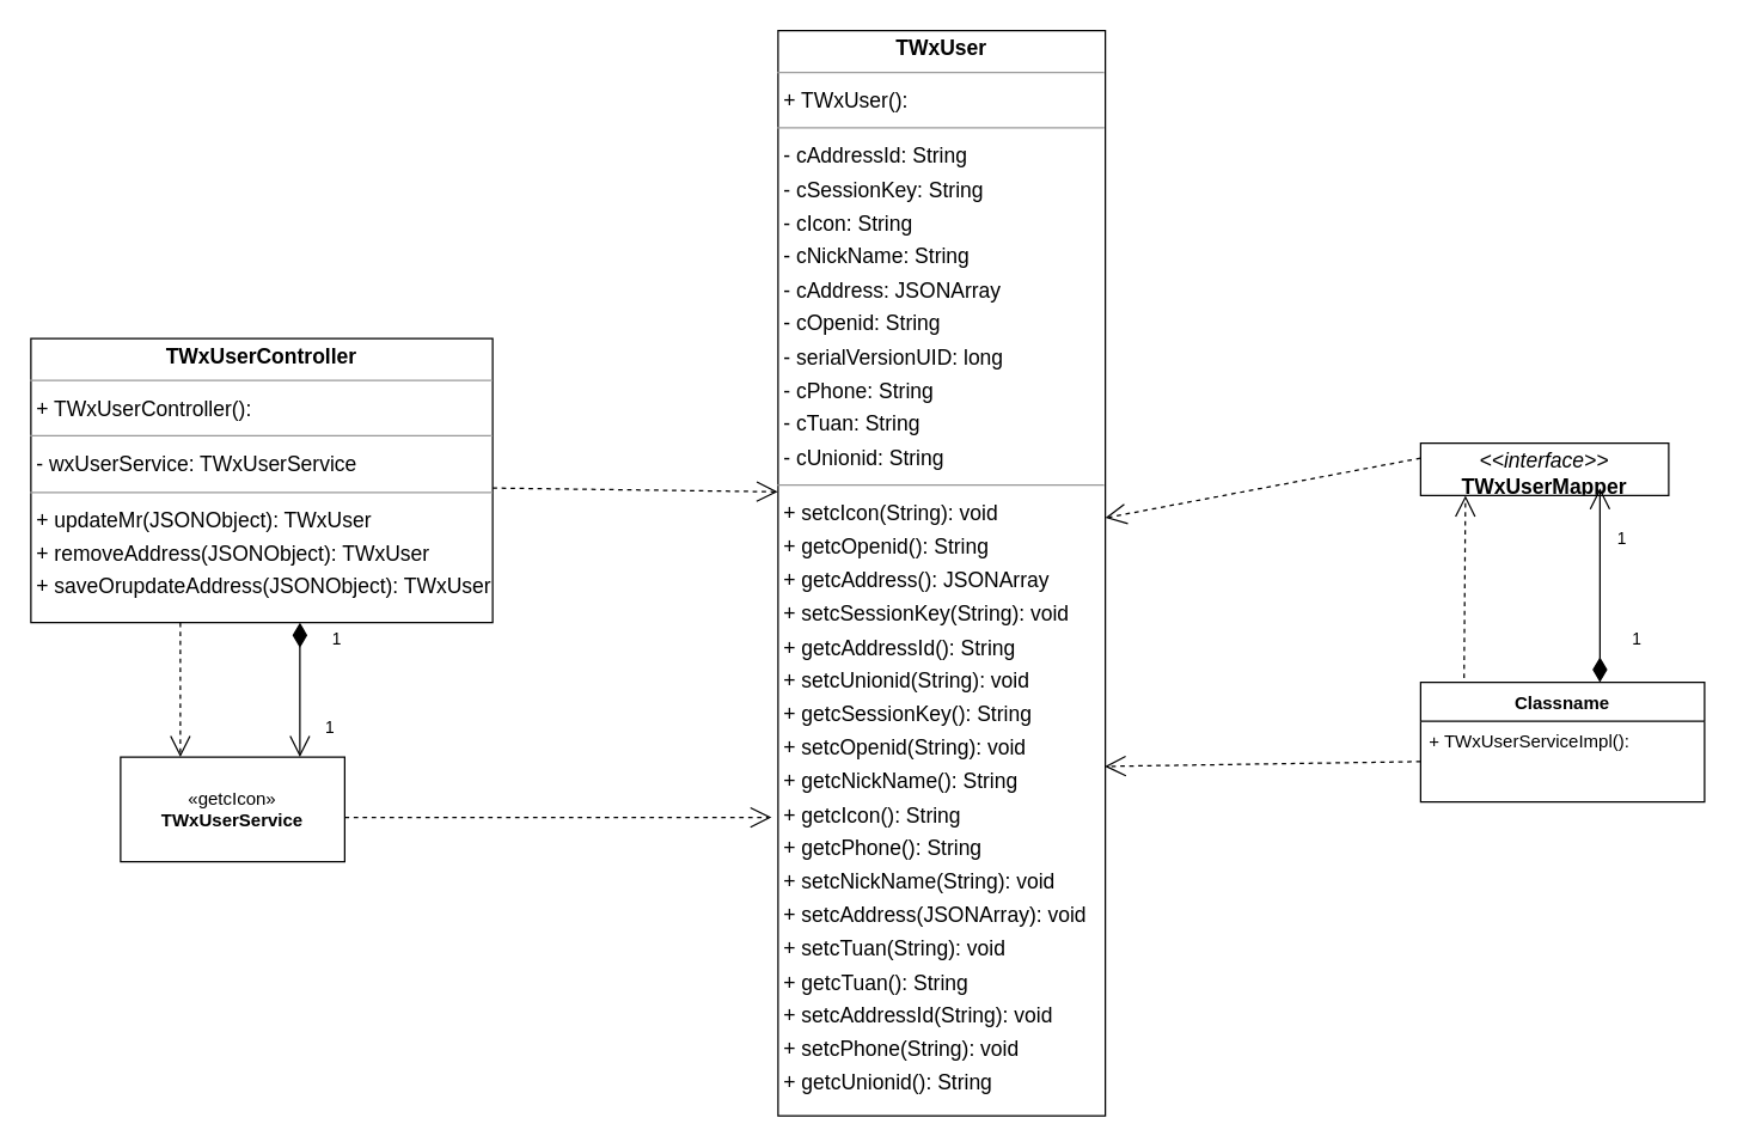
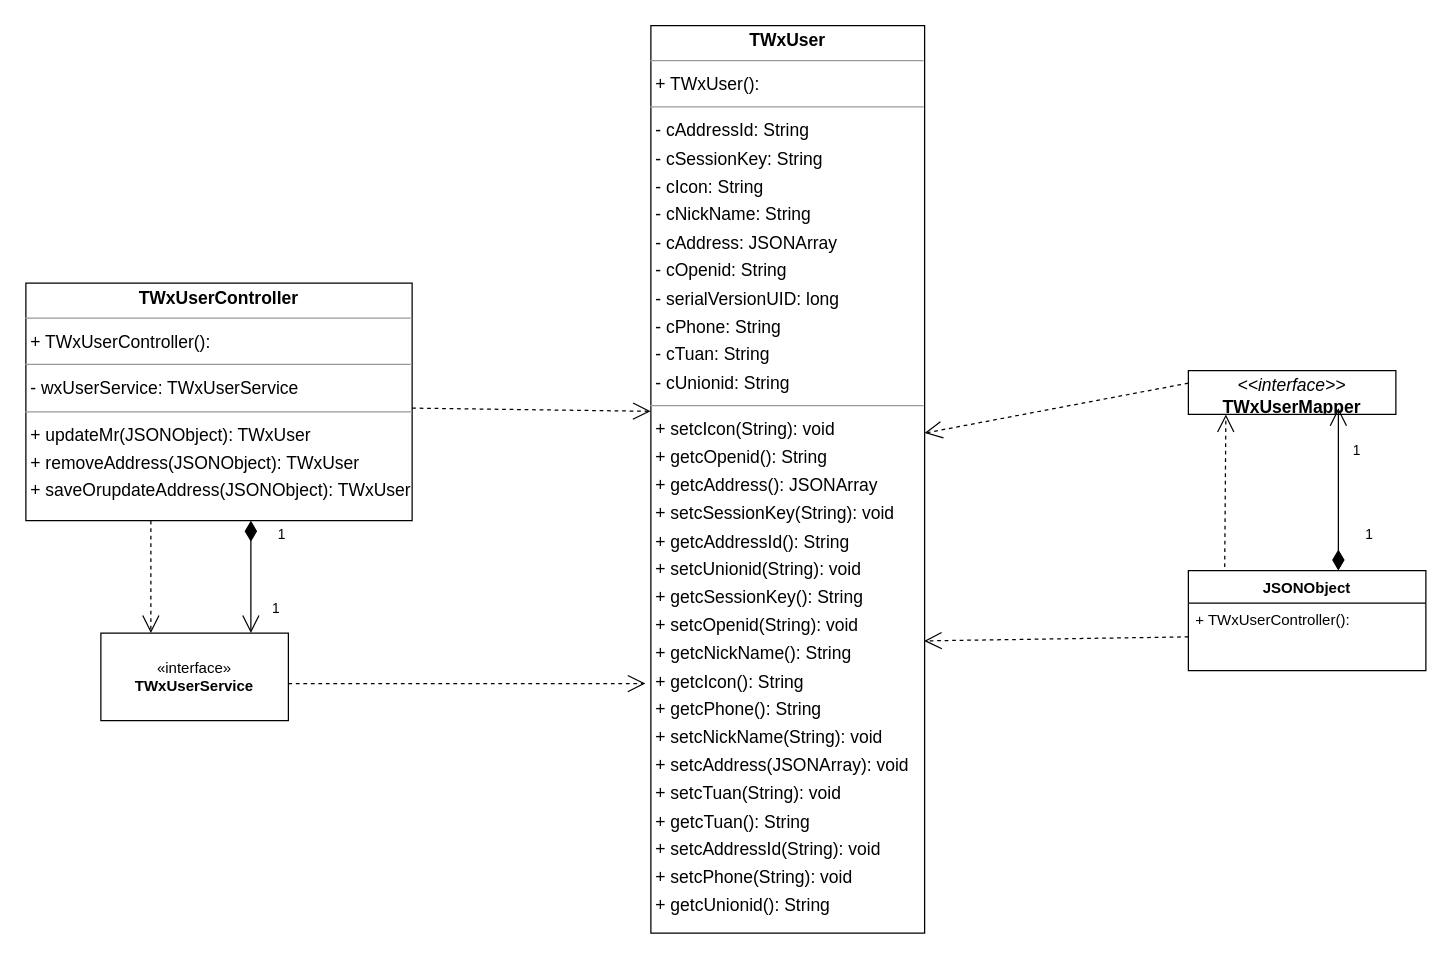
- <mxCell id="11" value="Classname" style="swimlane;fontStyle=1;align=center;verticalAlign=top;childLayout=stackLayout;horizontal=1;startSize=26;horizontalStack=0;resizeParent=1;resizeParentMax=0;resizeLast=0;collapsible=1;marginBottom=0;whiteSpace=wrap;html=1;" parent="1" vertex="1"><mxGeometry x="950" y="456" width="190" height="80" as="geometry" /></mxCell>
+ <mxCell id="11" value="JSONObject" style="swimlane;fontStyle=1;align=center;verticalAlign=top;childLayout=stackLayout;horizontal=1;startSize=26;horizontalStack=0;resizeParent=1;resizeParentMax=0;resizeLast=0;collapsible=1;marginBottom=0;whiteSpace=wrap;html=1;" parent="1" vertex="1"><mxGeometry x="950" y="456" width="190" height="80" as="geometry" /></mxCell>
- <mxCell id="12" value="+ TWxUserServiceImpl():" style="text;strokeColor=none;fillColor=none;align=left;verticalAlign=top;spacingLeft=4;spacingRight=4;overflow=hidden;rotatable=0;points=[[0,0.5],[1,0.5]];portConstraint=eastwest;whiteSpace=wrap;html=1;" parent="11" vertex="1"><mxGeometry y="26" width="190" height="54" as="geometry" /></mxCell>
+ <mxCell id="12" value="+ TWxUserController():" style="text;strokeColor=none;fillColor=none;align=left;verticalAlign=top;spacingLeft=4;spacingRight=4;overflow=hidden;rotatable=0;points=[[0,0.5],[1,0.5]];portConstraint=eastwest;whiteSpace=wrap;html=1;" parent="11" vertex="1"><mxGeometry y="26" width="190" height="54" as="geometry" /></mxCell>
- <mxCell id="6" value="«getcIcon»&lt;br&gt;&lt;b&gt;TWxUserService&lt;/b&gt;" style="html=1;whiteSpace=wrap;" parent="1" vertex="1"><mxGeometry x="80" y="506" width="150" height="70" as="geometry" /></mxCell>
+ <mxCell id="6" value="«interface»&lt;br&gt;&lt;b&gt;TWxUserService&lt;/b&gt;" style="html=1;whiteSpace=wrap;" parent="1" vertex="1"><mxGeometry x="80" y="506" width="150" height="70" as="geometry" /></mxCell>
